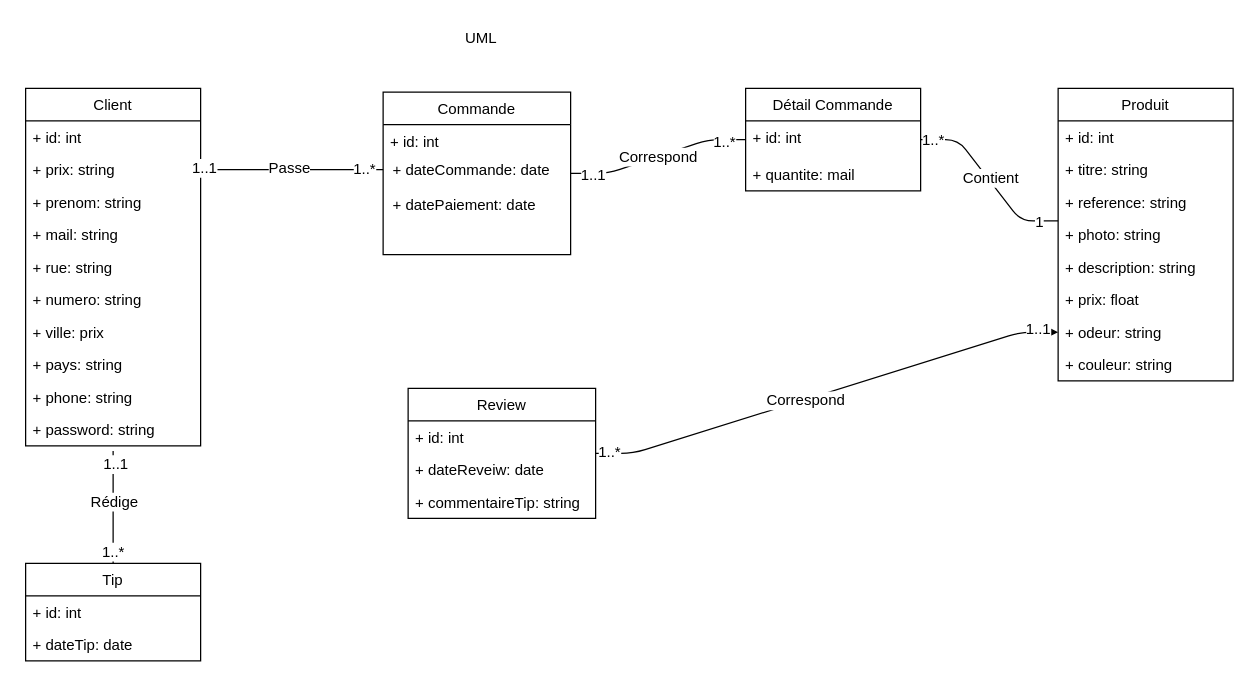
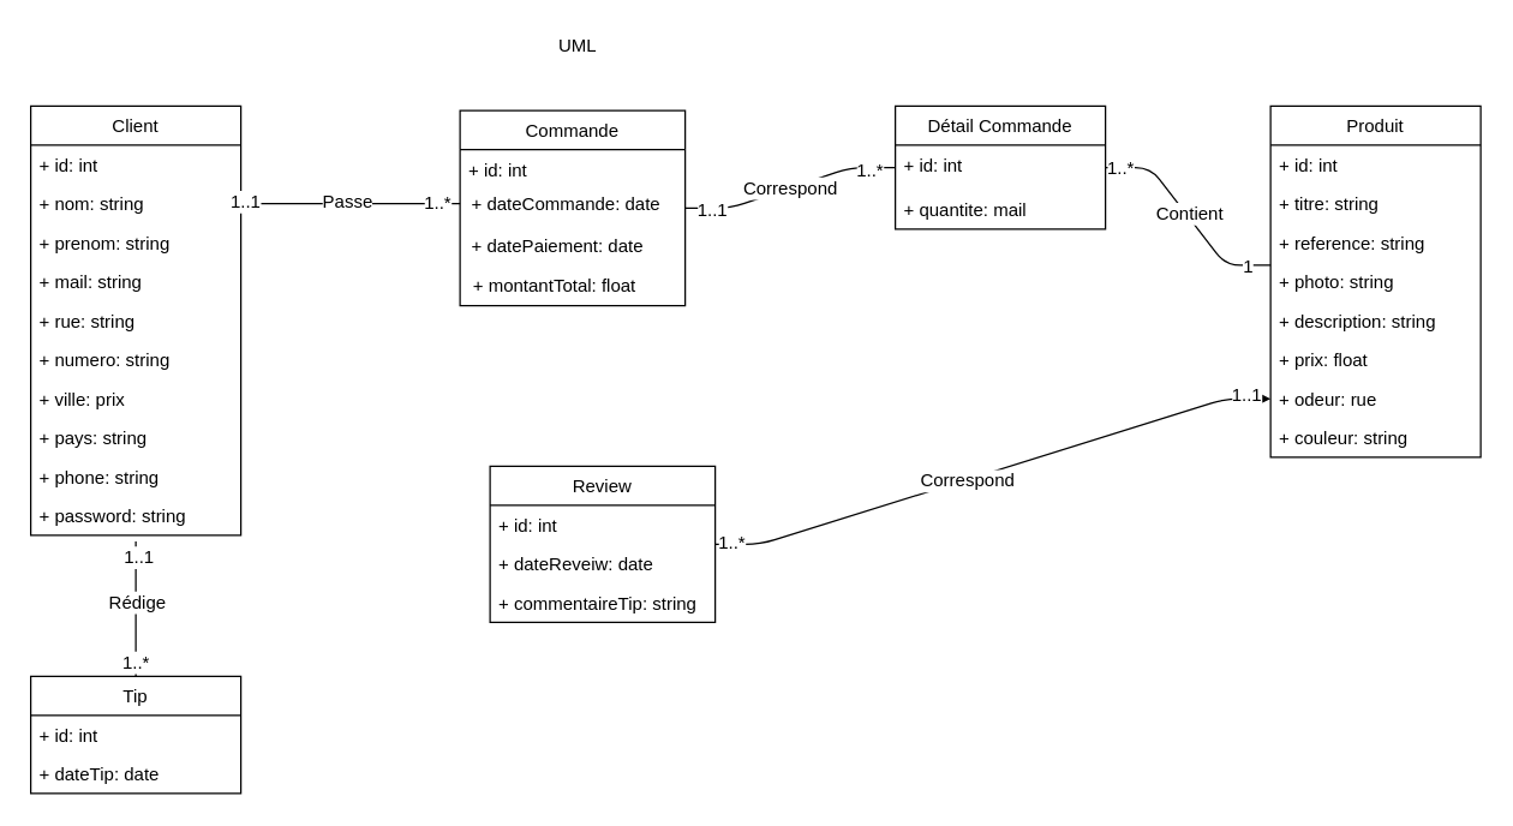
- <mxCell id="4" value="+ prix: string" style="text;strokeColor=none;fillColor=none;align=left;verticalAlign=top;spacingLeft=4;spacingRight=4;overflow=hidden;rotatable=0;points=[[0,0.5],[1,0.5]];portConstraint=eastwest;" parent="2" vertex="1"><mxGeometry y="52" width="140" height="26" as="geometry" /></mxCell>
+ <mxCell id="4" value="+ nom: string" style="text;strokeColor=none;fillColor=none;align=left;verticalAlign=top;spacingLeft=4;spacingRight=4;overflow=hidden;rotatable=0;points=[[0,0.5],[1,0.5]];portConstraint=eastwest;" parent="2" vertex="1"><mxGeometry y="52" width="140" height="26" as="geometry" /></mxCell>
+ <mxCell id="50" value="+ montantTotal: float" style="text;strokeColor=none;fillColor=none;align=left;verticalAlign=top;spacingLeft=4;spacingRight=4;overflow=hidden;rotatable=0;points=[[0,0.5],[1,0.5]];portConstraint=eastwest;" parent="1" vertex="1"><mxGeometry x="309" y="176" width="140" height="26" as="geometry" /></mxCell>
- <mxCell id="21" value="+ odeur: string" style="text;strokeColor=none;fillColor=none;align=left;verticalAlign=top;spacingLeft=4;spacingRight=4;overflow=hidden;rotatable=0;points=[[0,0.5],[1,0.5]];portConstraint=eastwest;" parent="14" vertex="1"><mxGeometry y="182" width="140" height="26" as="geometry" /></mxCell>
+ <mxCell id="21" value="+ odeur: rue" style="text;strokeColor=none;fillColor=none;align=left;verticalAlign=top;spacingLeft=4;spacingRight=4;overflow=hidden;rotatable=0;points=[[0,0.5],[1,0.5]];portConstraint=eastwest;" parent="14" vertex="1"><mxGeometry y="182" width="140" height="26" as="geometry" /></mxCell>
